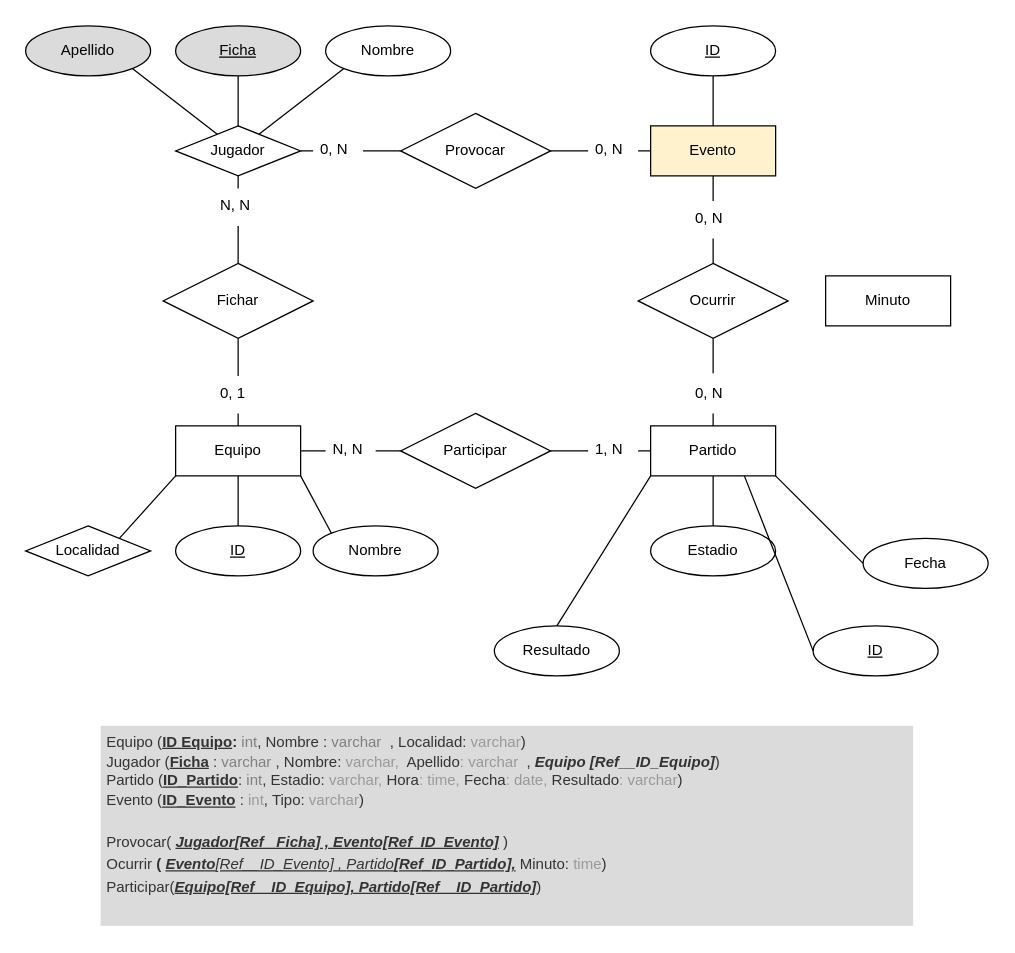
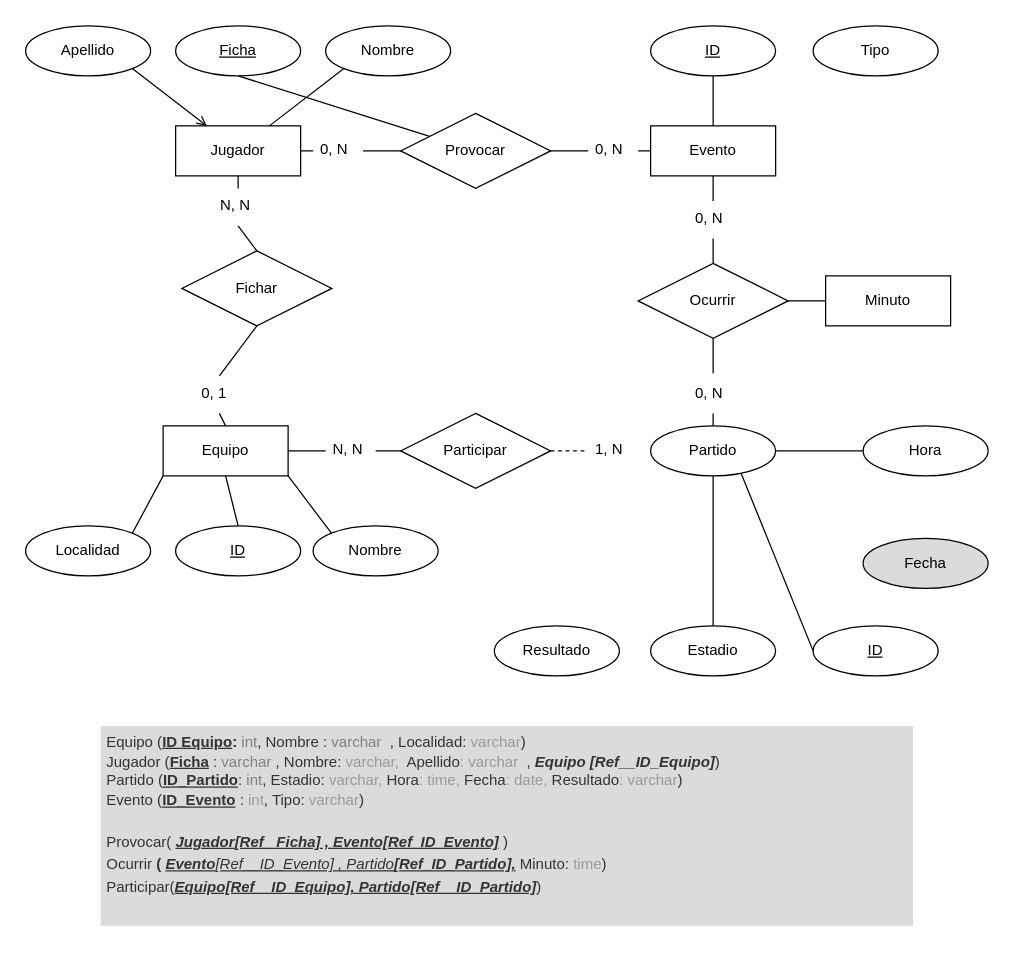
- <mxCell id="5" value="Apellido" style="ellipse;whiteSpace=wrap;html=1;align=center;fillColor=#dbdbdb;" parent="1" vertex="1"><mxGeometry x="20" y="20" width="100" height="40" as="geometry" /></mxCell>
+ <mxCell id="5" value="Apellido" style="ellipse;whiteSpace=wrap;html=1;align=center;" parent="1" vertex="1"><mxGeometry x="20" y="20" width="100" height="40" as="geometry" /></mxCell>
- <mxCell id="3" value="Ficha" style="ellipse;whiteSpace=wrap;html=1;align=center;fontStyle=4;fillColor=#dbdbdb;" parent="1" vertex="1"><mxGeometry x="140" y="20" width="100" height="40" as="geometry" /></mxCell>
+ <mxCell id="3" value="Ficha" style="ellipse;whiteSpace=wrap;html=1;align=center;fontStyle=4;" parent="1" vertex="1"><mxGeometry x="140" y="20" width="100" height="40" as="geometry" /></mxCell>
+ <mxCell id="28" value="Tipo" style="ellipse;whiteSpace=wrap;html=1;align=center;" parent="1" vertex="1"><mxGeometry x="650" y="20" width="100" height="40" as="geometry" /></mxCell>
- <mxCell id="48" value="" style="endArrow=none;html=1;rounded=0;exitX=0.5;exitY=1;exitDx=0;exitDy=0;entryX=0.5;entryY=0;entryDx=0;entryDy=0;" parent="1" source="3" target="2" edge="1"><mxGeometry relative="1" as="geometry"><mxPoint x="330" y="300" as="sourcePoint" /><mxPoint x="490" y="300" as="targetPoint" /></mxGeometry></mxCell>
+ <mxCell id="48" value="" style="endArrow=none;html=1;rounded=0;exitX=0.5;exitY=1;exitDx=0;exitDy=0;" parent="1" source="3" target="29" edge="1"><mxGeometry relative="1" as="geometry"><mxPoint x="330" y="300" as="sourcePoint" /><mxPoint x="490" y="300" as="targetPoint" /></mxGeometry></mxCell>
- <mxCell id="50" value="" style="endArrow=none;html=1;rounded=0;exitX=1;exitY=1;exitDx=0;exitDy=0;entryX=0.25;entryY=0;entryDx=0;entryDy=0;" parent="1" source="5" target="2" edge="1"><mxGeometry relative="1" as="geometry"><mxPoint x="285" y="64" as="sourcePoint" /><mxPoint x="225" y="110" as="targetPoint" /></mxGeometry></mxCell>
+ <mxCell id="50" value="" style="endArrow=open;html=1;rounded=0;exitX=1;exitY=1;exitDx=0;exitDy=0;entryX=0.25;entryY=0;entryDx=0;entryDy=0;" parent="1" source="5" target="2" edge="1"><mxGeometry relative="1" as="geometry"><mxPoint x="285" y="64" as="sourcePoint" /><mxPoint x="225" y="110" as="targetPoint" /></mxGeometry></mxCell>
- <mxCell id="2" value="Jugador" style="rhombus;whiteSpace=wrap;html=1;align=center;" parent="1" vertex="1"><mxGeometry x="140" y="100" width="100" height="40" as="geometry" /></mxCell>
+ <mxCell id="2" value="Jugador" style="whiteSpace=wrap;html=1;align=center;" parent="1" vertex="1"><mxGeometry x="140" y="100" width="100" height="40" as="geometry" /></mxCell>
- <mxCell id="25" value="Evento" style="whiteSpace=wrap;html=1;align=center;fillColor=#fff2cc;" parent="1" vertex="1"><mxGeometry x="520" y="100" width="100" height="40" as="geometry" /></mxCell>
+ <mxCell id="25" value="Evento" style="whiteSpace=wrap;html=1;align=center;" parent="1" vertex="1"><mxGeometry x="520" y="100" width="100" height="40" as="geometry" /></mxCell>
- <mxCell id="10" value="Fichar" style="shape=rhombus;perimeter=rhombusPerimeter;whiteSpace=wrap;html=1;align=center;" parent="1" vertex="1"><mxGeometry x="130" y="210" width="120" height="60" as="geometry" /></mxCell>
+ <mxCell id="10" value="Fichar" style="shape=rhombus;perimeter=rhombusPerimeter;whiteSpace=wrap;html=1;align=center;" parent="1" vertex="1"><mxGeometry x="145" y="200" width="120" height="60" as="geometry" /></mxCell>
+ <mxCell id="60" value="" style="endArrow=none;html=1;rounded=0;exitX=1;exitY=0.5;exitDx=0;exitDy=0;entryX=0;entryY=0.5;entryDx=0;entryDy=0;" parent="1" source="24" target="27" edge="1"><mxGeometry relative="1" as="geometry"><mxPoint x="290" y="520" as="sourcePoint" /><mxPoint x="290" y="480" as="targetPoint" /></mxGeometry></mxCell>
- <mxCell id="11" value="0, 1" style="text;strokeColor=none;fillColor=none;spacingLeft=4;spacingRight=4;overflow=hidden;rotatable=0;points=[[0,0.5],[1,0.5]];portConstraint=eastwest;fontSize=12;whiteSpace=wrap;html=1;" parent="1" vertex="1"><mxGeometry x="170" y="300" width="40" height="30" as="geometry" /></mxCell>
+ <mxCell id="11" value="0, 1" style="text;strokeColor=none;fillColor=none;spacingLeft=4;spacingRight=4;overflow=hidden;rotatable=0;points=[[0,0.5],[1,0.5]];portConstraint=eastwest;fontSize=12;whiteSpace=wrap;html=1;" parent="1" vertex="1"><mxGeometry x="155" y="300" width="40" height="30" as="geometry" /></mxCell>
- <mxCell id="6" value="Equipo" style="whiteSpace=wrap;html=1;align=center;" parent="1" vertex="1"><mxGeometry x="140" y="340" width="100" height="40" as="geometry" /></mxCell>
+ <mxCell id="6" value="Equipo" style="whiteSpace=wrap;html=1;align=center;" parent="1" vertex="1"><mxGeometry x="130" y="340" width="100" height="40" as="geometry" /></mxCell>
- <mxCell id="38" value="" style="endArrow=none;html=1;rounded=0;exitX=1;exitY=0.5;exitDx=0;exitDy=0;entryX=0;entryY=0.5;entryDx=0;entryDy=0;" parent="1" source="22" target="34" edge="1"><mxGeometry relative="1" as="geometry"><mxPoint x="350" y="260" as="sourcePoint" /><mxPoint x="510" y="260" as="targetPoint" /></mxGeometry></mxCell>
+ <mxCell id="38" value="" style="endArrow=none;html=1;rounded=0;exitX=1;exitY=0.5;exitDx=0;exitDy=0;entryX=0;entryY=0.5;entryDx=0;entryDy=0;dashed=1;" parent="1" source="22" target="34" edge="1"><mxGeometry relative="1" as="geometry"><mxPoint x="350" y="260" as="sourcePoint" /><mxPoint x="510" y="260" as="targetPoint" /></mxGeometry></mxCell>
- <mxCell id="39" value="" style="endArrow=none;html=1;rounded=0;exitX=1;exitY=0.5;exitDx=0;exitDy=0;entryX=0;entryY=0.5;entryDx=0;entryDy=0;" parent="1" source="34" target="17" edge="1"><mxGeometry relative="1" as="geometry"><mxPoint x="360" y="270" as="sourcePoint" /><mxPoint x="520" y="270" as="targetPoint" /></mxGeometry></mxCell>
- <mxCell id="17" value="Partido" style="whiteSpace=wrap;html=1;align=center;" parent="1" vertex="1"><mxGeometry x="520" y="340" width="100" height="40" as="geometry" /></mxCell>
+ <mxCell id="17" value="Partido" style="ellipse;whiteSpace=wrap;html=1;align=center;" parent="1" vertex="1"><mxGeometry x="520" y="340" width="100" height="40" as="geometry" /></mxCell>
+ <mxCell id="58" value="" style="endArrow=none;html=1;rounded=0;exitX=1;exitY=0.5;exitDx=0;exitDy=0;entryX=0;entryY=0.5;entryDx=0;entryDy=0;" parent="1" source="17" target="23" edge="1"><mxGeometry relative="1" as="geometry"><mxPoint x="260" y="490" as="sourcePoint" /><mxPoint x="260" y="450" as="targetPoint" /></mxGeometry></mxCell>
+ <mxCell id="23" value="Hora" style="ellipse;whiteSpace=wrap;html=1;align=center;" parent="1" vertex="1"><mxGeometry x="690" y="340" width="100" height="40" as="geometry" /></mxCell>
- <mxCell id="57" value="" style="endArrow=none;html=1;rounded=0;exitX=1;exitY=1;exitDx=0;exitDy=0;entryX=0;entryY=0.5;entryDx=0;entryDy=0;" parent="1" source="17" target="19" edge="1"><mxGeometry relative="1" as="geometry"><mxPoint x="250" y="480" as="sourcePoint" /><mxPoint x="250" y="440" as="targetPoint" /></mxGeometry></mxCell>
- <mxCell id="9" value="Localidad" style="rhombus;whiteSpace=wrap;html=1;align=center;" parent="1" vertex="1"><mxGeometry x="20" y="420" width="100" height="40" as="geometry" /></mxCell>
+ <mxCell id="9" value="Localidad" style="ellipse;whiteSpace=wrap;html=1;align=center;" parent="1" vertex="1"><mxGeometry x="20" y="420" width="100" height="40" as="geometry" /></mxCell>
- <mxCell id="54" value="" style="endArrow=none;html=1;rounded=0;exitX=0;exitY=1;exitDx=0;exitDy=0;entryX=0.5;entryY=0;entryDx=0;entryDy=0;" parent="1" source="17" target="21" edge="1"><mxGeometry relative="1" as="geometry"><mxPoint x="220" y="450" as="sourcePoint" /><mxPoint x="220" y="410" as="targetPoint" /></mxGeometry></mxCell>
- <mxCell id="20" value="Estadio" style="ellipse;whiteSpace=wrap;html=1;align=center;" parent="1" vertex="1"><mxGeometry x="520" y="420" width="100" height="40" as="geometry" /></mxCell>
+ <mxCell id="20" value="Estadio" style="ellipse;whiteSpace=wrap;html=1;align=center;" parent="1" vertex="1"><mxGeometry x="520" y="500" width="100" height="40" as="geometry" /></mxCell>
- <mxCell id="19" value="Fecha" style="ellipse;whiteSpace=wrap;html=1;align=center;" parent="1" vertex="1"><mxGeometry x="690" y="430" width="100" height="40" as="geometry" /></mxCell>
+ <mxCell id="19" value="Fecha" style="ellipse;whiteSpace=wrap;html=1;align=center;fillColor=#dbdbdb;" parent="1" vertex="1"><mxGeometry x="690" y="430" width="100" height="40" as="geometry" /></mxCell>
